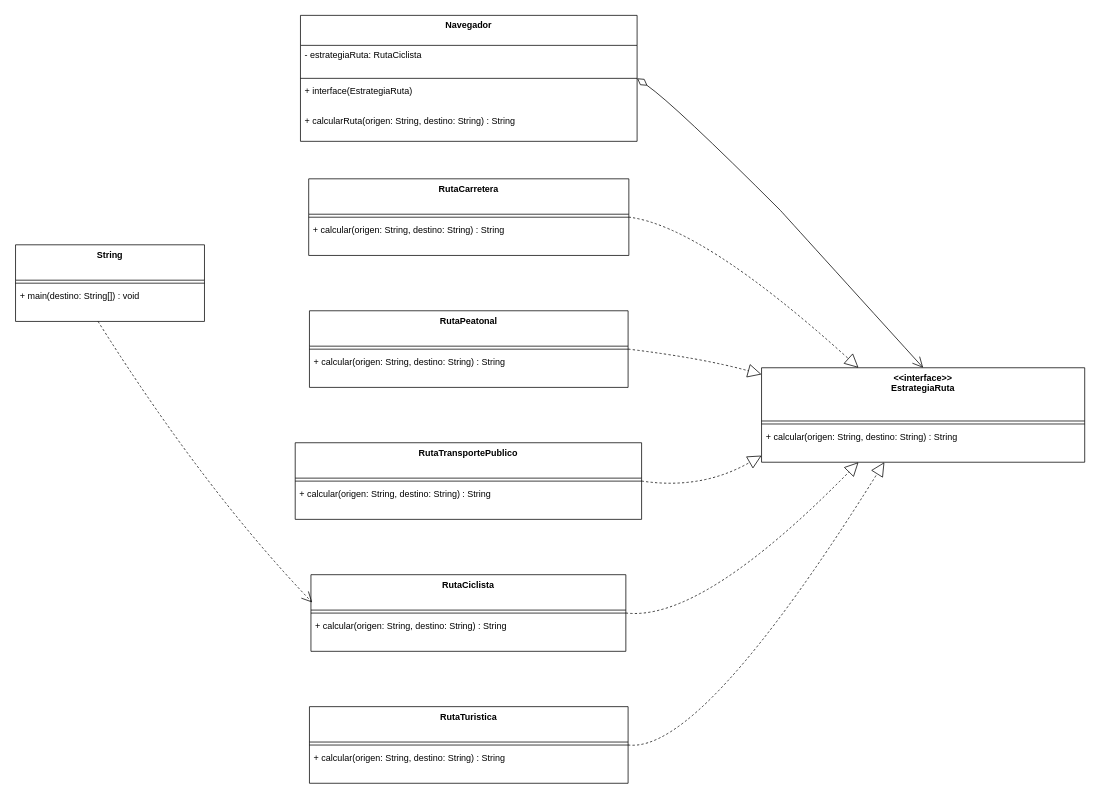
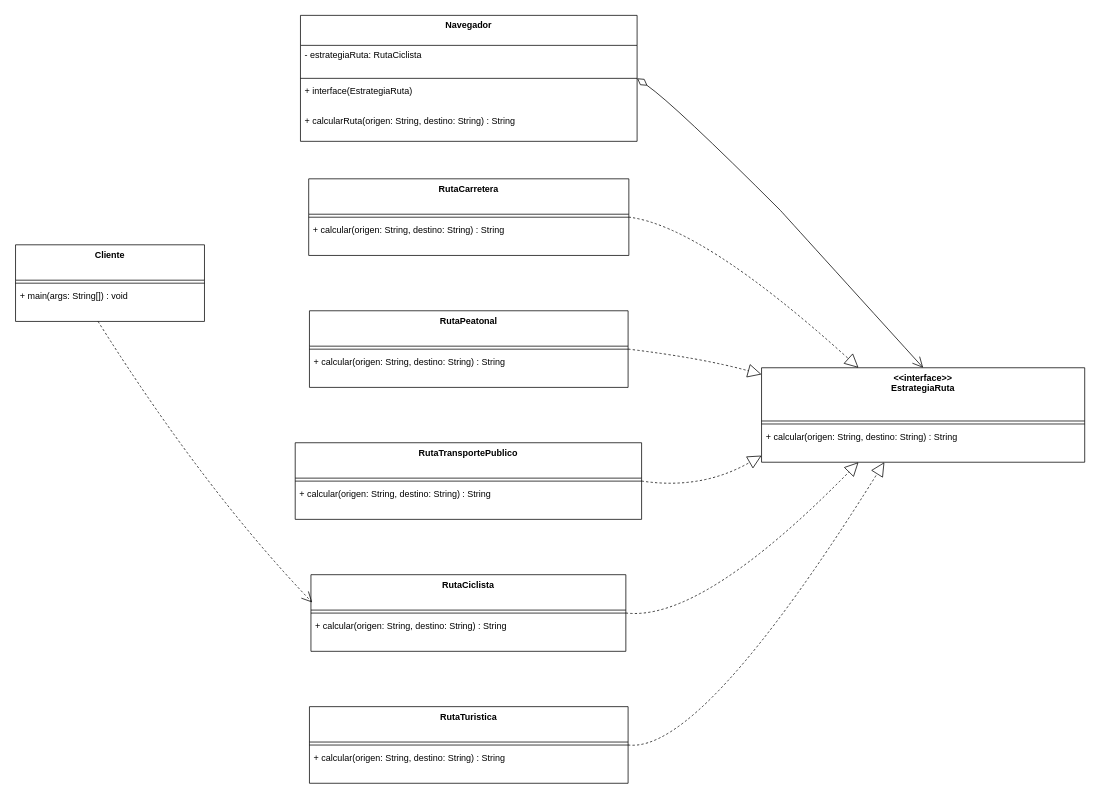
- <mxCell id="25" value="String" style="swimlane;fontStyle=1;align=center;verticalAlign=top;childLayout=stackLayout;horizontal=1;startSize=47.2;horizontalStack=0;resizeParent=1;resizeParentMax=0;resizeLast=0;collapsible=0;marginBottom=0;" vertex="1" parent="1"><mxGeometry x="20" y="326" width="252" height="102.2" as="geometry" /></mxCell>
+ <mxCell id="25" value="Cliente" style="swimlane;fontStyle=1;align=center;verticalAlign=top;childLayout=stackLayout;horizontal=1;startSize=47.2;horizontalStack=0;resizeParent=1;resizeParentMax=0;resizeLast=0;collapsible=0;marginBottom=0;" vertex="1" parent="1"><mxGeometry x="20" y="326" width="252" height="102.2" as="geometry" /></mxCell>
- <mxCell id="27" value="+ main(destino: String[]) : void" style="text;strokeColor=none;fillColor=none;align=left;verticalAlign=top;spacingLeft=4;spacingRight=4;overflow=hidden;rotatable=0;points=[[0,0.5],[1,0.5]];portConstraint=eastwest;" vertex="1" parent="25"><mxGeometry y="55.2" width="252" height="47" as="geometry" /></mxCell>
+ <mxCell id="27" value="+ main(args: String[]) : void" style="text;strokeColor=none;fillColor=none;align=left;verticalAlign=top;spacingLeft=4;spacingRight=4;overflow=hidden;rotatable=0;points=[[0,0.5],[1,0.5]];portConstraint=eastwest;" vertex="1" parent="25"><mxGeometry y="55.2" width="252" height="47" as="geometry" /></mxCell>
